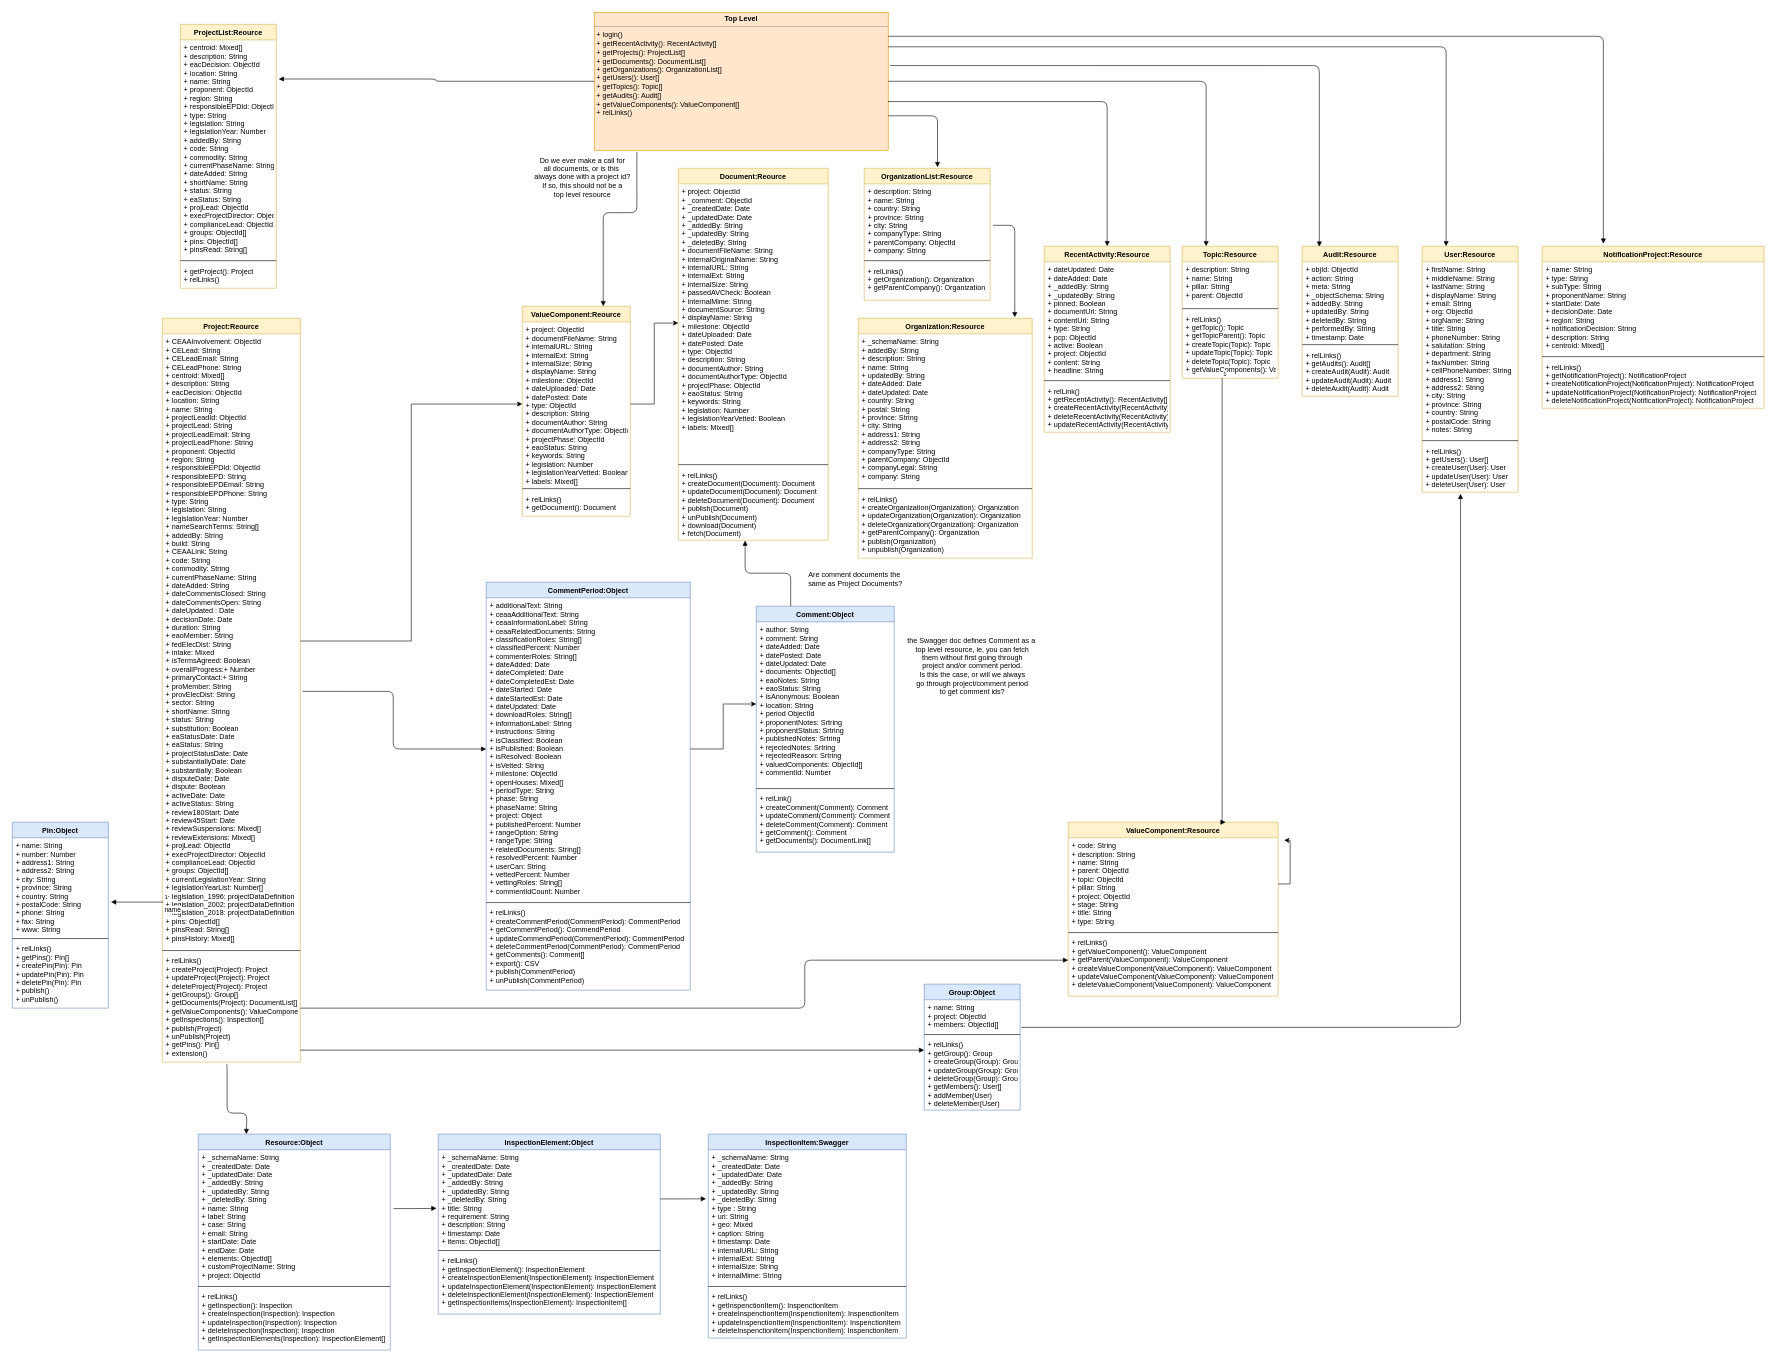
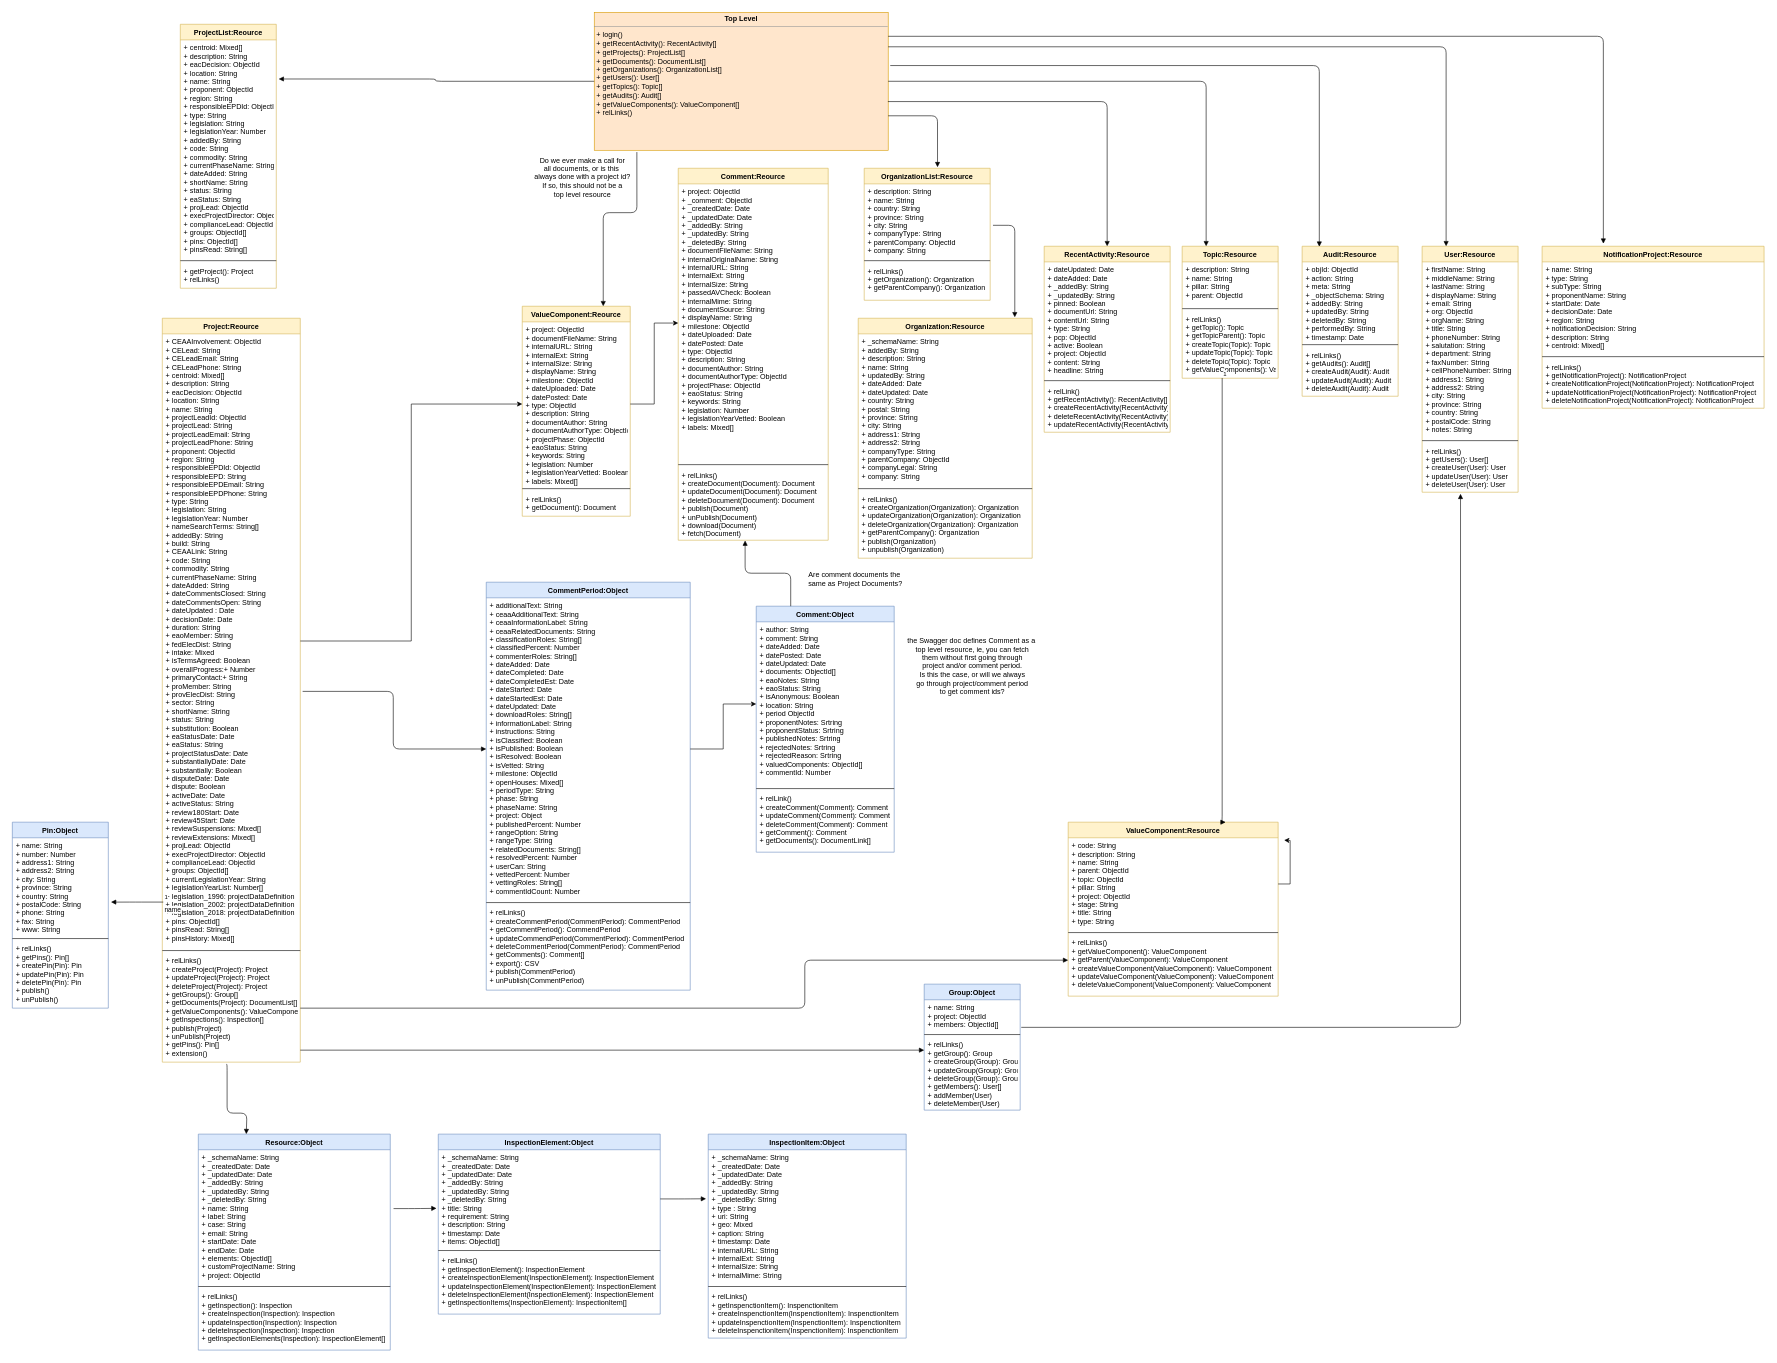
- <mxCell id="15" value="Document:Reource" style="swimlane;fontStyle=1;align=center;verticalAlign=top;childLayout=stackLayout;horizontal=1;startSize=26;horizontalStack=0;resizeParent=1;resizeParentMax=0;resizeLast=0;collapsible=1;marginBottom=0;fillColor=#fff2cc;strokeColor=#d6b656;" vertex="1" parent="1"><mxGeometry x="1130" y="280" width="250" height="620" as="geometry" /></mxCell>
+ <mxCell id="15" value="Comment:Reource" style="swimlane;fontStyle=1;align=center;verticalAlign=top;childLayout=stackLayout;horizontal=1;startSize=26;horizontalStack=0;resizeParent=1;resizeParentMax=0;resizeLast=0;collapsible=1;marginBottom=0;fillColor=#fff2cc;strokeColor=#d6b656;" vertex="1" parent="1"><mxGeometry x="1130" y="280" width="250" height="620" as="geometry" /></mxCell>
- <mxCell id="93" value="InspectionItem:Swagger" style="swimlane;fontStyle=1;align=center;verticalAlign=top;childLayout=stackLayout;horizontal=1;startSize=26;horizontalStack=0;resizeParent=1;resizeParentMax=0;resizeLast=0;collapsible=1;marginBottom=0;fillColor=#dae8fc;strokeColor=#6c8ebf;" vertex="1" parent="1"><mxGeometry x="1180" y="1890" width="330" height="340" as="geometry" /></mxCell>
+ <mxCell id="93" value="InspectionItem:Object" style="swimlane;fontStyle=1;align=center;verticalAlign=top;childLayout=stackLayout;horizontal=1;startSize=26;horizontalStack=0;resizeParent=1;resizeParentMax=0;resizeLast=0;collapsible=1;marginBottom=0;fillColor=#dae8fc;strokeColor=#6c8ebf;" vertex="1" parent="1"><mxGeometry x="1180" y="1890" width="330" height="340" as="geometry" /></mxCell>
